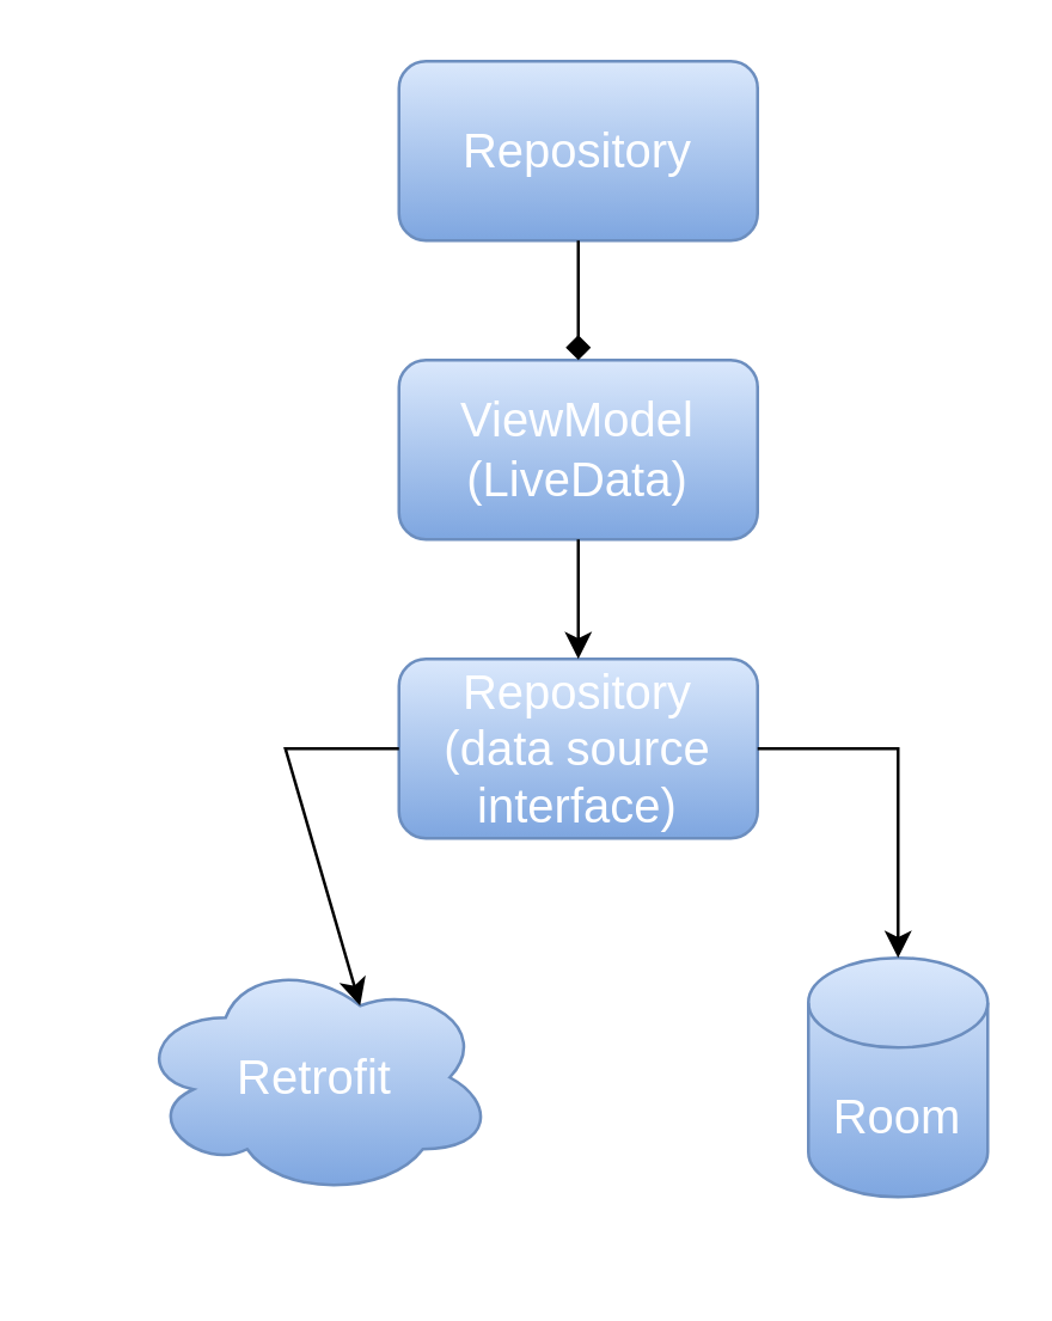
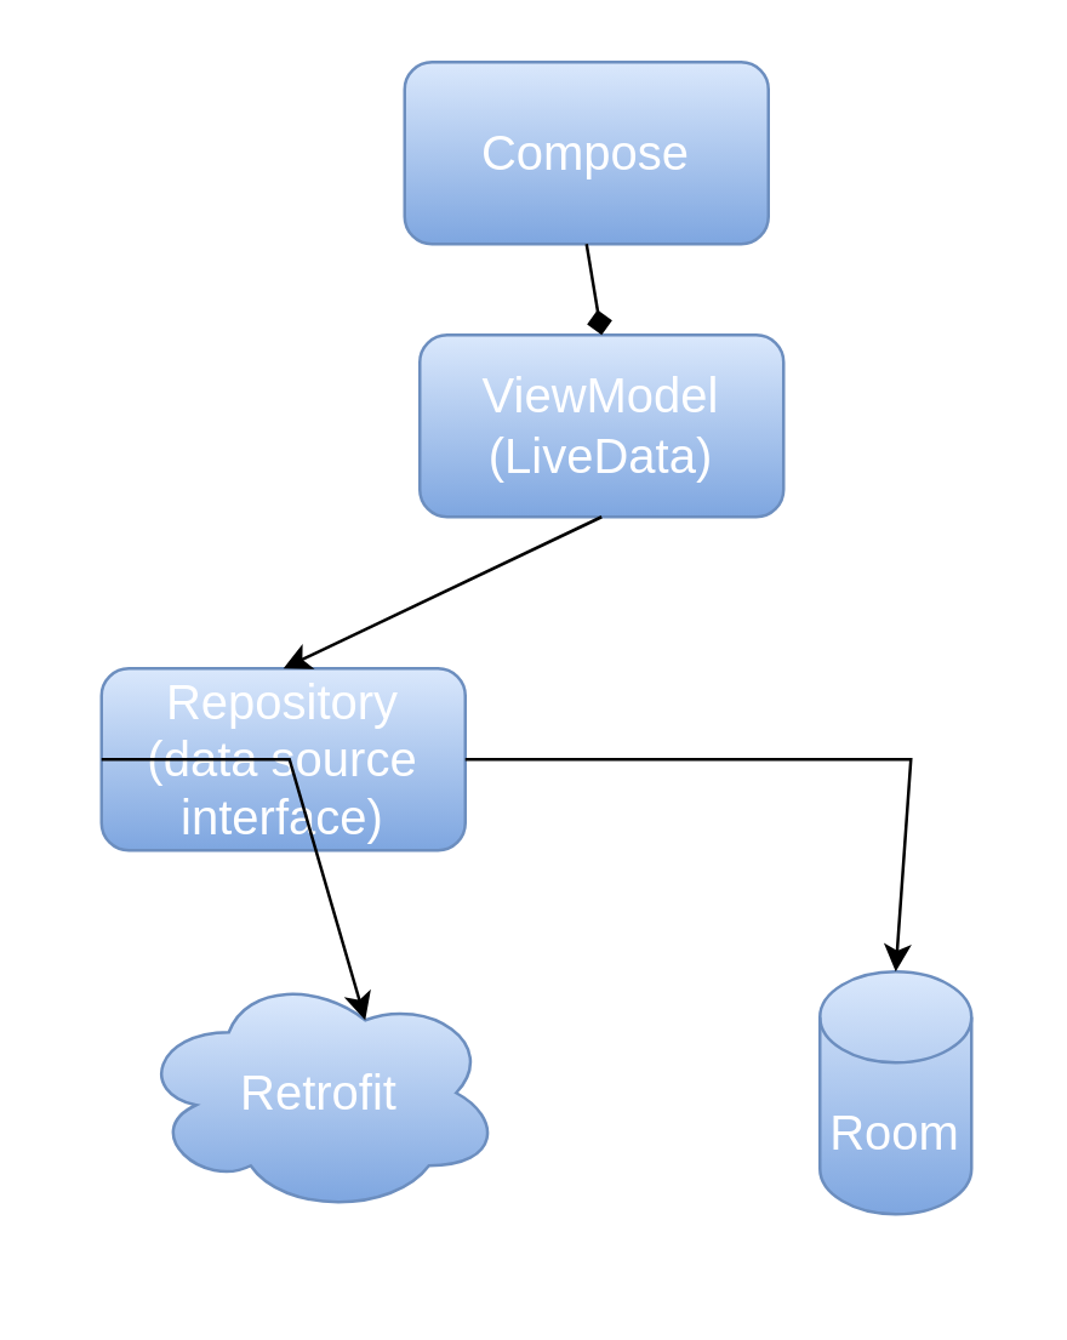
- <mxCell id="2" value="&lt;font color=&quot;#ffffff&quot; style=&quot;font-size: 16px;&quot;&gt;Repository&lt;/font&gt;" style="rounded=1;whiteSpace=wrap;html=1;fillColor=#dae8fc;strokeColor=#6c8ebf;gradientColor=#7ea6e0;" vertex="1" parent="1"><mxGeometry x="133" y="20" width="120" height="60" as="geometry" /></mxCell>
+ <mxCell id="2" value="&lt;font color=&quot;#ffffff&quot; style=&quot;font-size: 16px;&quot;&gt;Compose&lt;/font&gt;" style="rounded=1;whiteSpace=wrap;html=1;fillColor=#dae8fc;strokeColor=#6c8ebf;gradientColor=#7ea6e0;" vertex="1" parent="1"><mxGeometry x="133" y="20" width="120" height="60" as="geometry" /></mxCell>
- <mxCell id="3" value="&lt;font color=&quot;#ffffff&quot;&gt;ViewModel&lt;br&gt;(LiveData)&lt;/font&gt;" style="rounded=1;whiteSpace=wrap;html=1;fontSize=16;fillColor=#dae8fc;gradientColor=#7ea6e0;strokeColor=#6c8ebf;" vertex="1" parent="1"><mxGeometry x="133" y="120" width="120" height="60" as="geometry" /></mxCell>
+ <mxCell id="3" value="&lt;font color=&quot;#ffffff&quot;&gt;ViewModel&lt;br&gt;(LiveData)&lt;/font&gt;" style="rounded=1;whiteSpace=wrap;html=1;fontSize=16;fillColor=#dae8fc;gradientColor=#7ea6e0;strokeColor=#6c8ebf;" vertex="1" parent="1"><mxGeometry x="138" y="110" width="120" height="60" as="geometry" /></mxCell>
- <mxCell id="5" value="&lt;font color=&quot;#ffffff&quot;&gt;Repository&lt;br&gt;(data source interface)&lt;br&gt;&lt;/font&gt;" style="rounded=1;whiteSpace=wrap;html=1;fontSize=16;fillColor=#dae8fc;gradientColor=#7ea6e0;strokeColor=#6c8ebf;" vertex="1" parent="4"><mxGeometry x="113" y="10" width="120" height="60" as="geometry" /></mxCell>
+ <mxCell id="5" value="&lt;font color=&quot;#ffffff&quot;&gt;Repository&lt;br&gt;(data source interface)&lt;br&gt;&lt;/font&gt;" style="rounded=1;whiteSpace=wrap;html=1;fontSize=16;fillColor=#dae8fc;gradientColor=#7ea6e0;strokeColor=#6c8ebf;" vertex="1" parent="4"><mxGeometry x="13" y="10" width="120" height="60" as="geometry" /></mxCell>
- <mxCell id="7" value="&lt;font color=&quot;#ffffff&quot;&gt;Room&lt;br&gt;&lt;/font&gt;" style="shape=cylinder3;whiteSpace=wrap;html=1;boundedLbl=1;backgroundOutline=1;size=15;fontSize=16;fillColor=#dae8fc;gradientColor=#7ea6e0;strokeColor=#6c8ebf;" vertex="1" parent="4"><mxGeometry x="250" y="110" width="60" height="80" as="geometry" /></mxCell>
+ <mxCell id="7" value="&lt;font color=&quot;#ffffff&quot;&gt;Room&lt;br&gt;&lt;/font&gt;" style="shape=cylinder3;whiteSpace=wrap;html=1;boundedLbl=1;backgroundOutline=1;size=15;fontSize=16;fillColor=#dae8fc;gradientColor=#7ea6e0;strokeColor=#6c8ebf;" vertex="1" parent="4"><mxGeometry x="250" y="110" width="50" height="80" as="geometry" /></mxCell>
